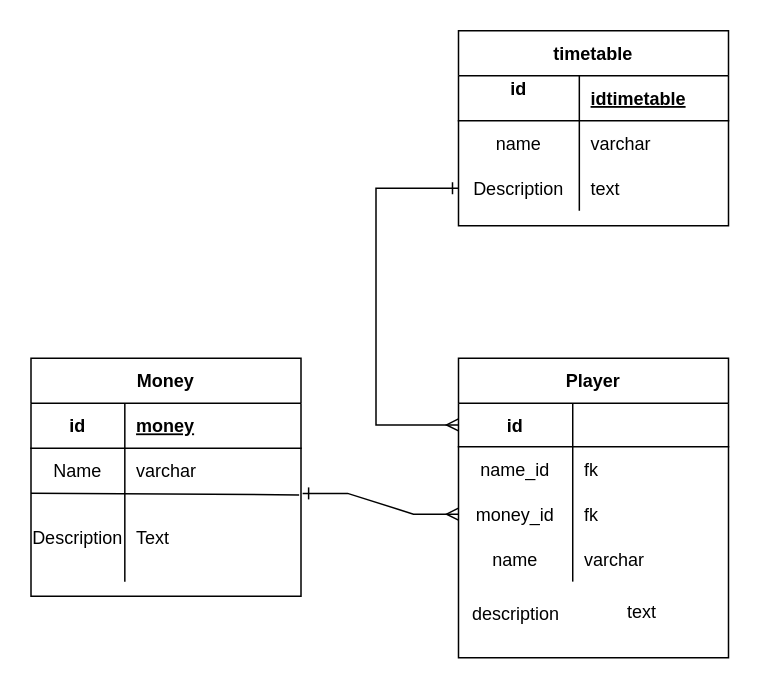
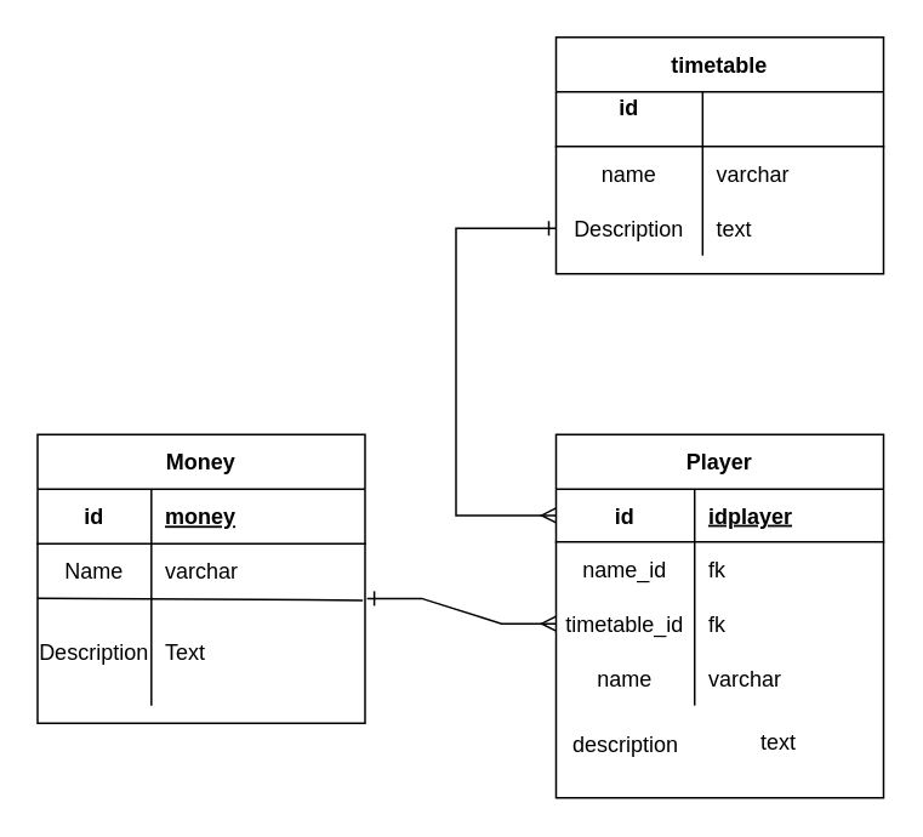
- <mxCell id="30" value="idtimetable" style="shape=partialRectangle;connectable=0;fillColor=none;top=0;left=0;bottom=0;right=0;align=left;spacingLeft=6;fontStyle=5;overflow=hidden;" vertex="1" parent="28"><mxGeometry x="80.55" width="99.45" height="30" as="geometry"><mxRectangle width="99.45" height="30" as="alternateBounds" /></mxGeometry></mxCell>
+ <mxCell id="16" value="idplayer" style="shape=partialRectangle;connectable=0;fillColor=none;top=0;left=0;bottom=0;right=0;align=left;spacingLeft=6;fontStyle=5;overflow=hidden;" vertex="1" parent="14"><mxGeometry x="76.15" width="103.85" height="29" as="geometry"><mxRectangle width="103.85" height="29" as="alternateBounds" /></mxGeometry></mxCell>
- <mxCell id="21" value="money_id" style="shape=partialRectangle;connectable=0;fillColor=none;top=0;left=0;bottom=0;right=0;editable=1;overflow=hidden;" vertex="1" parent="20"><mxGeometry width="76.15" height="30" as="geometry"><mxRectangle width="76.15" height="30" as="alternateBounds" /></mxGeometry></mxCell>
+ <mxCell id="21" value="timetable_id" style="shape=partialRectangle;connectable=0;fillColor=none;top=0;left=0;bottom=0;right=0;editable=1;overflow=hidden;" vertex="1" parent="20"><mxGeometry width="76.15" height="30" as="geometry"><mxRectangle width="76.15" height="30" as="alternateBounds" /></mxGeometry></mxCell>
